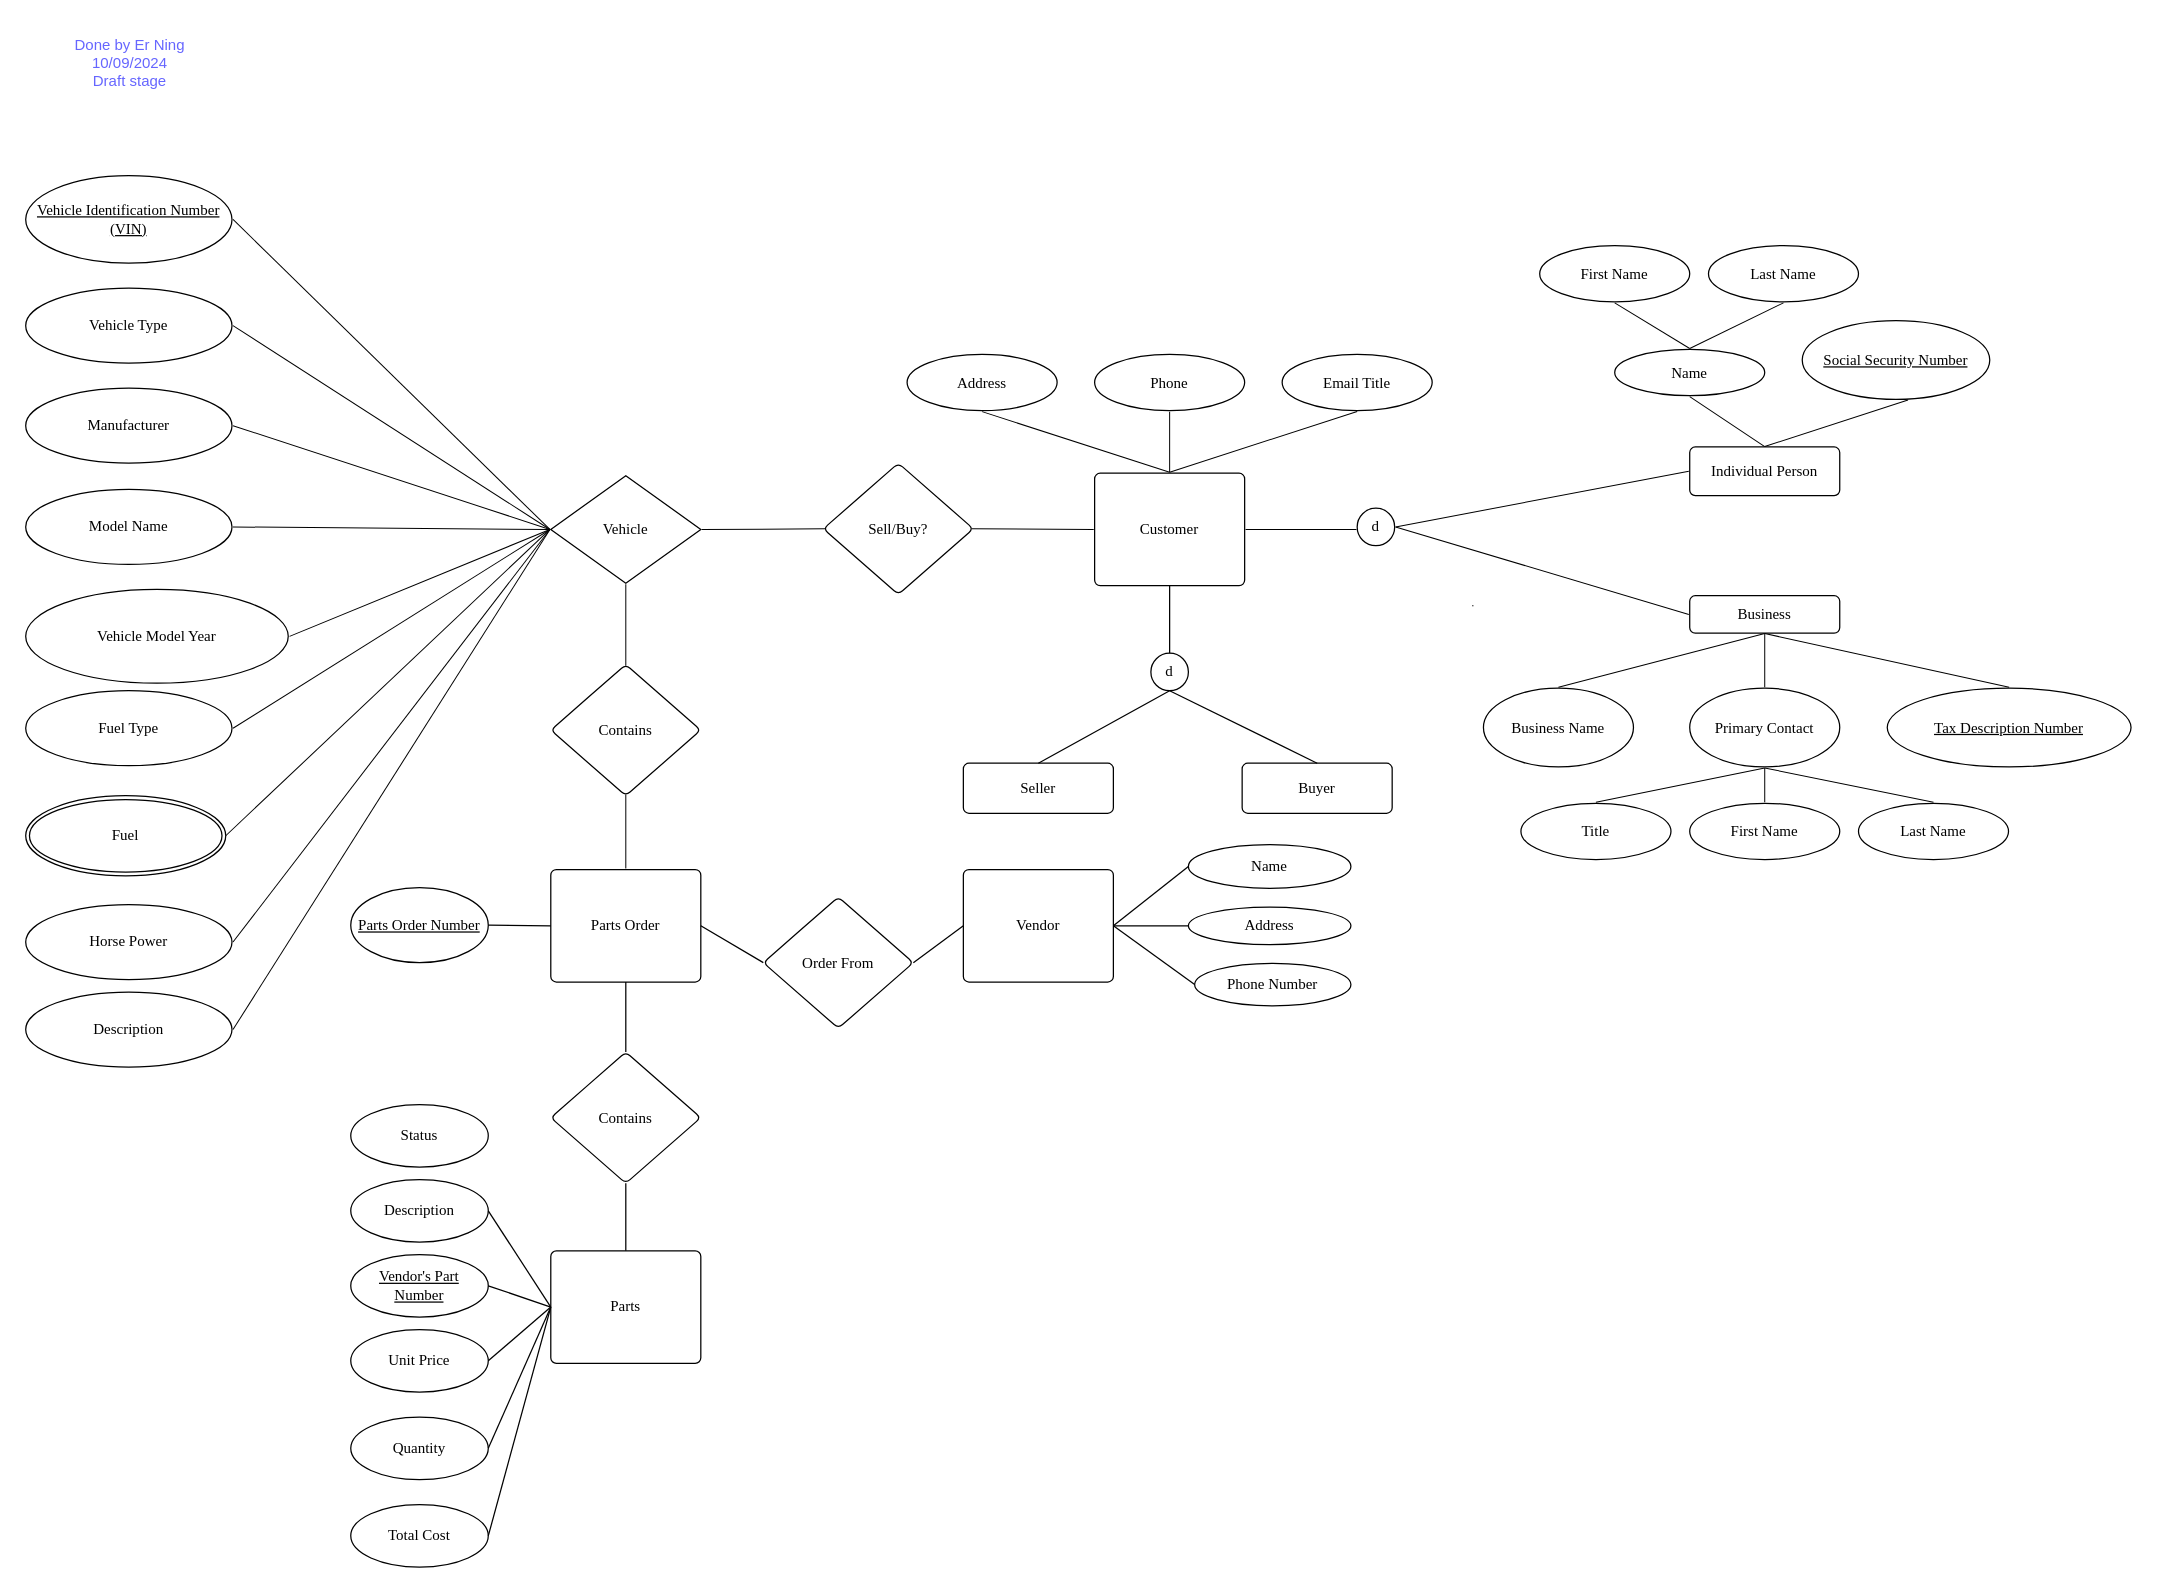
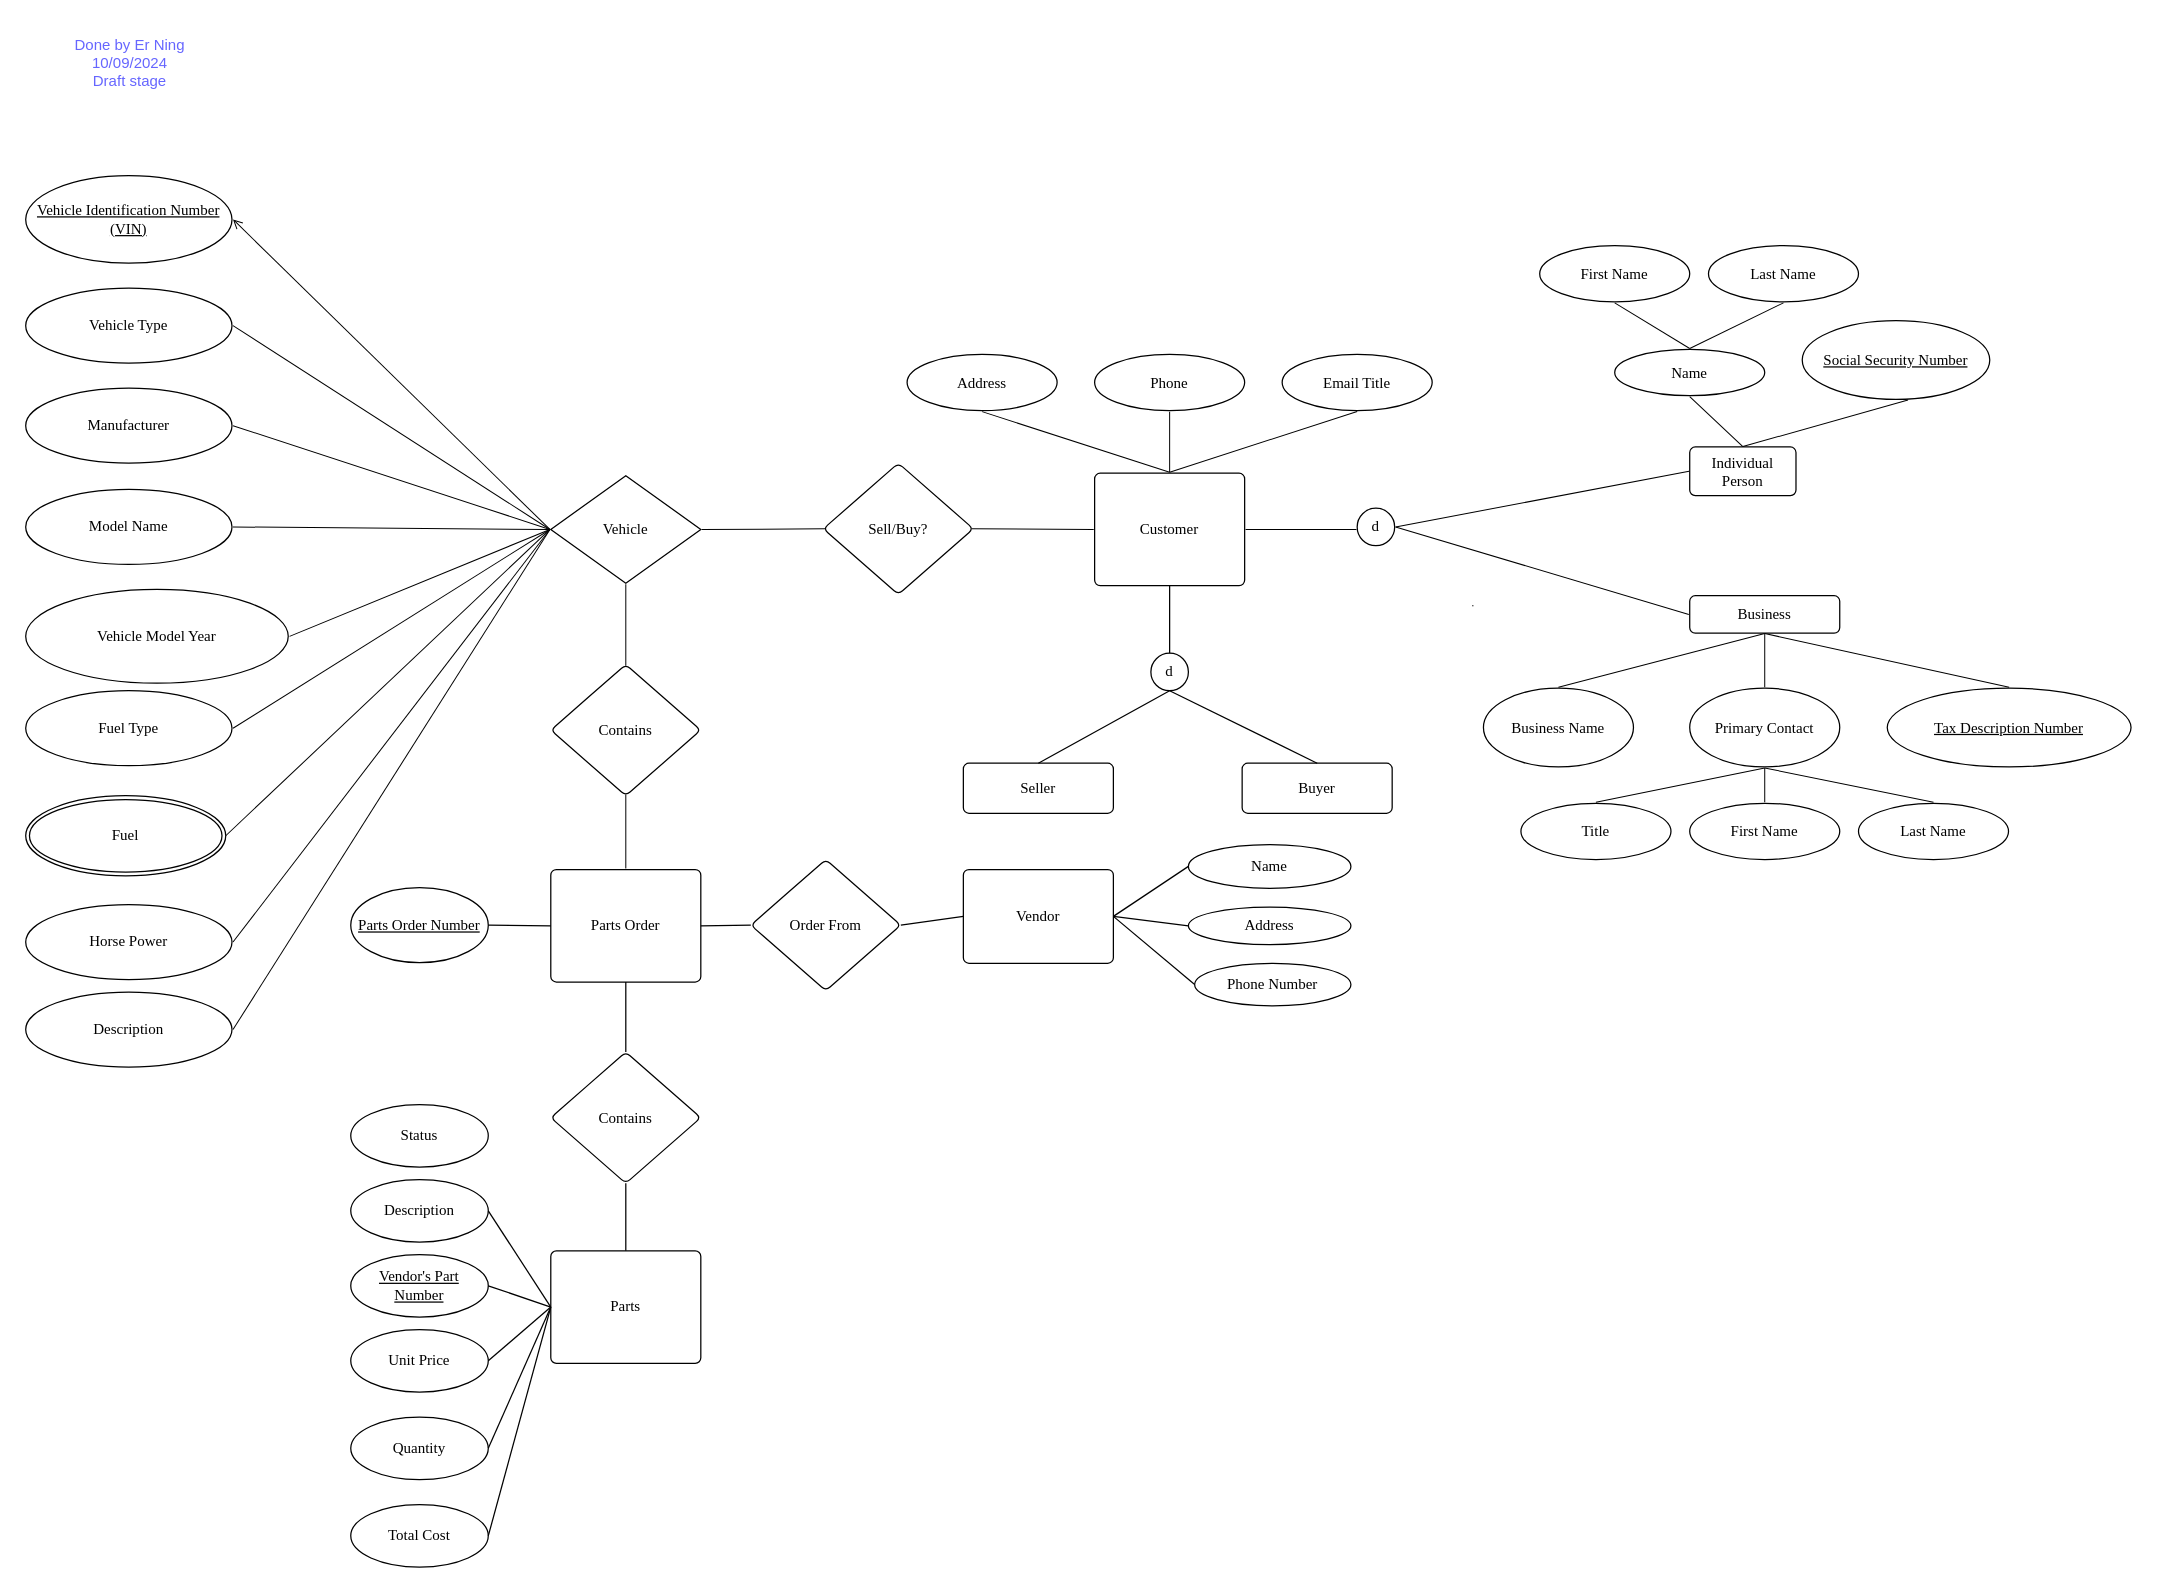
- <mxCell id="4" value="" style="html=1;jettySize=18;whiteSpace=wrap;fontSize=12;strokeColor=#000000;strokeOpacity=100;strokeWidth=0.8;rounded=0;startArrow=none;endArrow=none;exitX=-0.006;exitY=0.5;exitPerimeter=0;entryX=1.005;entryY=0.5;entryPerimeter=0;lucidId=WvZ-a0lMNG1S;fillColor=#FFFFFF;fontFamily=Verdana;" parent="1" source="2" target="3" edge="1"><mxGeometry width="100" height="100" relative="1" as="geometry"><Array as="points" /></mxGeometry></mxCell>
+ <mxCell id="4" value="" style="html=1;jettySize=18;whiteSpace=wrap;fontSize=12;strokeColor=#000000;strokeOpacity=100;strokeWidth=0.8;rounded=0;startArrow=none;endArrow=open;exitX=-0.006;exitY=0.5;exitPerimeter=0;entryX=1.005;entryY=0.5;entryPerimeter=0;lucidId=WvZ-a0lMNG1S;fillColor=#FFFFFF;fontFamily=Verdana;" parent="1" source="2" target="3" edge="1"><mxGeometry width="100" height="100" relative="1" as="geometry"><Array as="points" /></mxGeometry></mxCell>
- <mxCell id="28" value="Individual Person" style="html=1;overflow=block;blockSpacing=1;whiteSpace=wrap;fontSize=12;fontFamily=Verdana;spacing=3.8;strokeColor=#000000;rounded=1;absoluteArcSize=1;arcSize=9;fillColor=#FFFFFF;strokeWidth=NaN;lucidId=ZIZ-vnLUh--B;" parent="1" vertex="1"><mxGeometry x="1351" y="357" width="120" height="39" as="geometry" /></mxCell>
+ <mxCell id="28" value="Individual Person" style="html=1;overflow=block;blockSpacing=1;whiteSpace=wrap;fontSize=12;fontFamily=Verdana;spacing=3.8;strokeColor=#000000;rounded=1;absoluteArcSize=1;arcSize=9;fillColor=#FFFFFF;strokeWidth=NaN;lucidId=ZIZ-vnLUh--B;" parent="1" vertex="1"><mxGeometry x="1351" y="357" width="85" height="39" as="geometry" /></mxCell>
- <mxCell id="76" value="Vendor" style="html=1;overflow=block;blockSpacing=1;whiteSpace=wrap;fontSize=12;fontFamily=Verdana;spacing=3.8;strokeColor=#000000;rounded=1;absoluteArcSize=1;arcSize=9;fillColor=#FFFFFF;strokeWidth=NaN;lucidId=EFZ-UOy5dAtP;" vertex="1" parent="1"><mxGeometry x="770" y="695" width="120" height="90" as="geometry" /></mxCell>
+ <mxCell id="76" value="Vendor" style="html=1;overflow=block;blockSpacing=1;whiteSpace=wrap;fontSize=12;fontFamily=Verdana;spacing=3.8;strokeColor=#000000;rounded=1;absoluteArcSize=1;arcSize=9;fillColor=#FFFFFF;strokeWidth=NaN;lucidId=EFZ-UOy5dAtP;" vertex="1" parent="1"><mxGeometry x="770" y="695" width="120" height="75" as="geometry" /></mxCell>
- <mxCell id="77" value="Order From" style="html=1;overflow=block;blockSpacing=1;whiteSpace=wrap;shape=rhombus;fontSize=12;fontFamily=Verdana;spacing=3.8;strokeColor=#000000;rounded=1;absoluteArcSize=1;arcSize=9;fillColor=#FFFFFF;strokeWidth=NaN;lucidId=aGZ-tf66PgoM;" vertex="1" parent="1"><mxGeometry x="610" y="717" width="120" height="105" as="geometry" /></mxCell>
+ <mxCell id="77" value="Order From" style="html=1;overflow=block;blockSpacing=1;whiteSpace=wrap;shape=rhombus;fontSize=12;fontFamily=Verdana;spacing=3.8;strokeColor=#000000;rounded=1;absoluteArcSize=1;arcSize=9;fillColor=#FFFFFF;strokeWidth=NaN;lucidId=aGZ-tf66PgoM;" vertex="1" parent="1"><mxGeometry x="600" y="687" width="120" height="105" as="geometry" /></mxCell>
